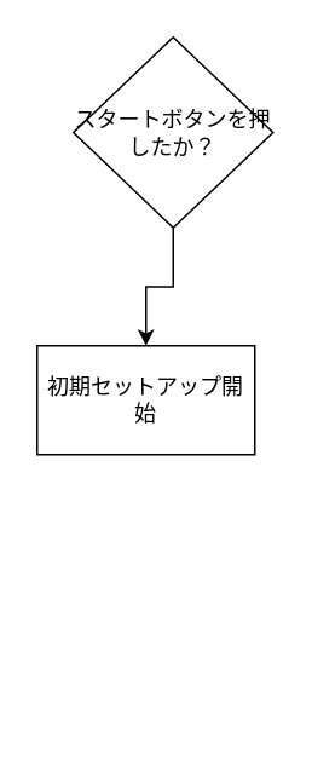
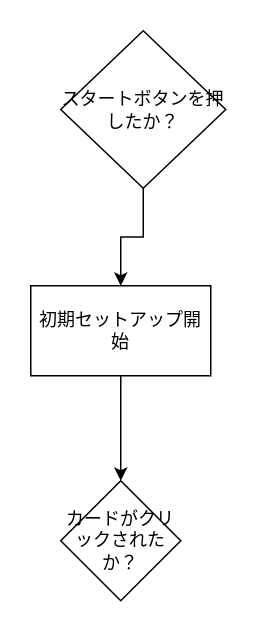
+ <mxCell id="4" value="" style="edgeStyle=orthogonalEdgeStyle;rounded=0;orthogonalLoop=1;jettySize=auto;html=1;" edge="1" parent="1" source="5" target="6"><mxGeometry relative="1" as="geometry" /></mxCell>
+ <mxCell id="6" value="カードがクリックされたか？" style="rhombus;whiteSpace=wrap;html=1;" vertex="1" parent="1"><mxGeometry x="40" y="320" width="80" height="80" as="geometry" /></mxCell>
